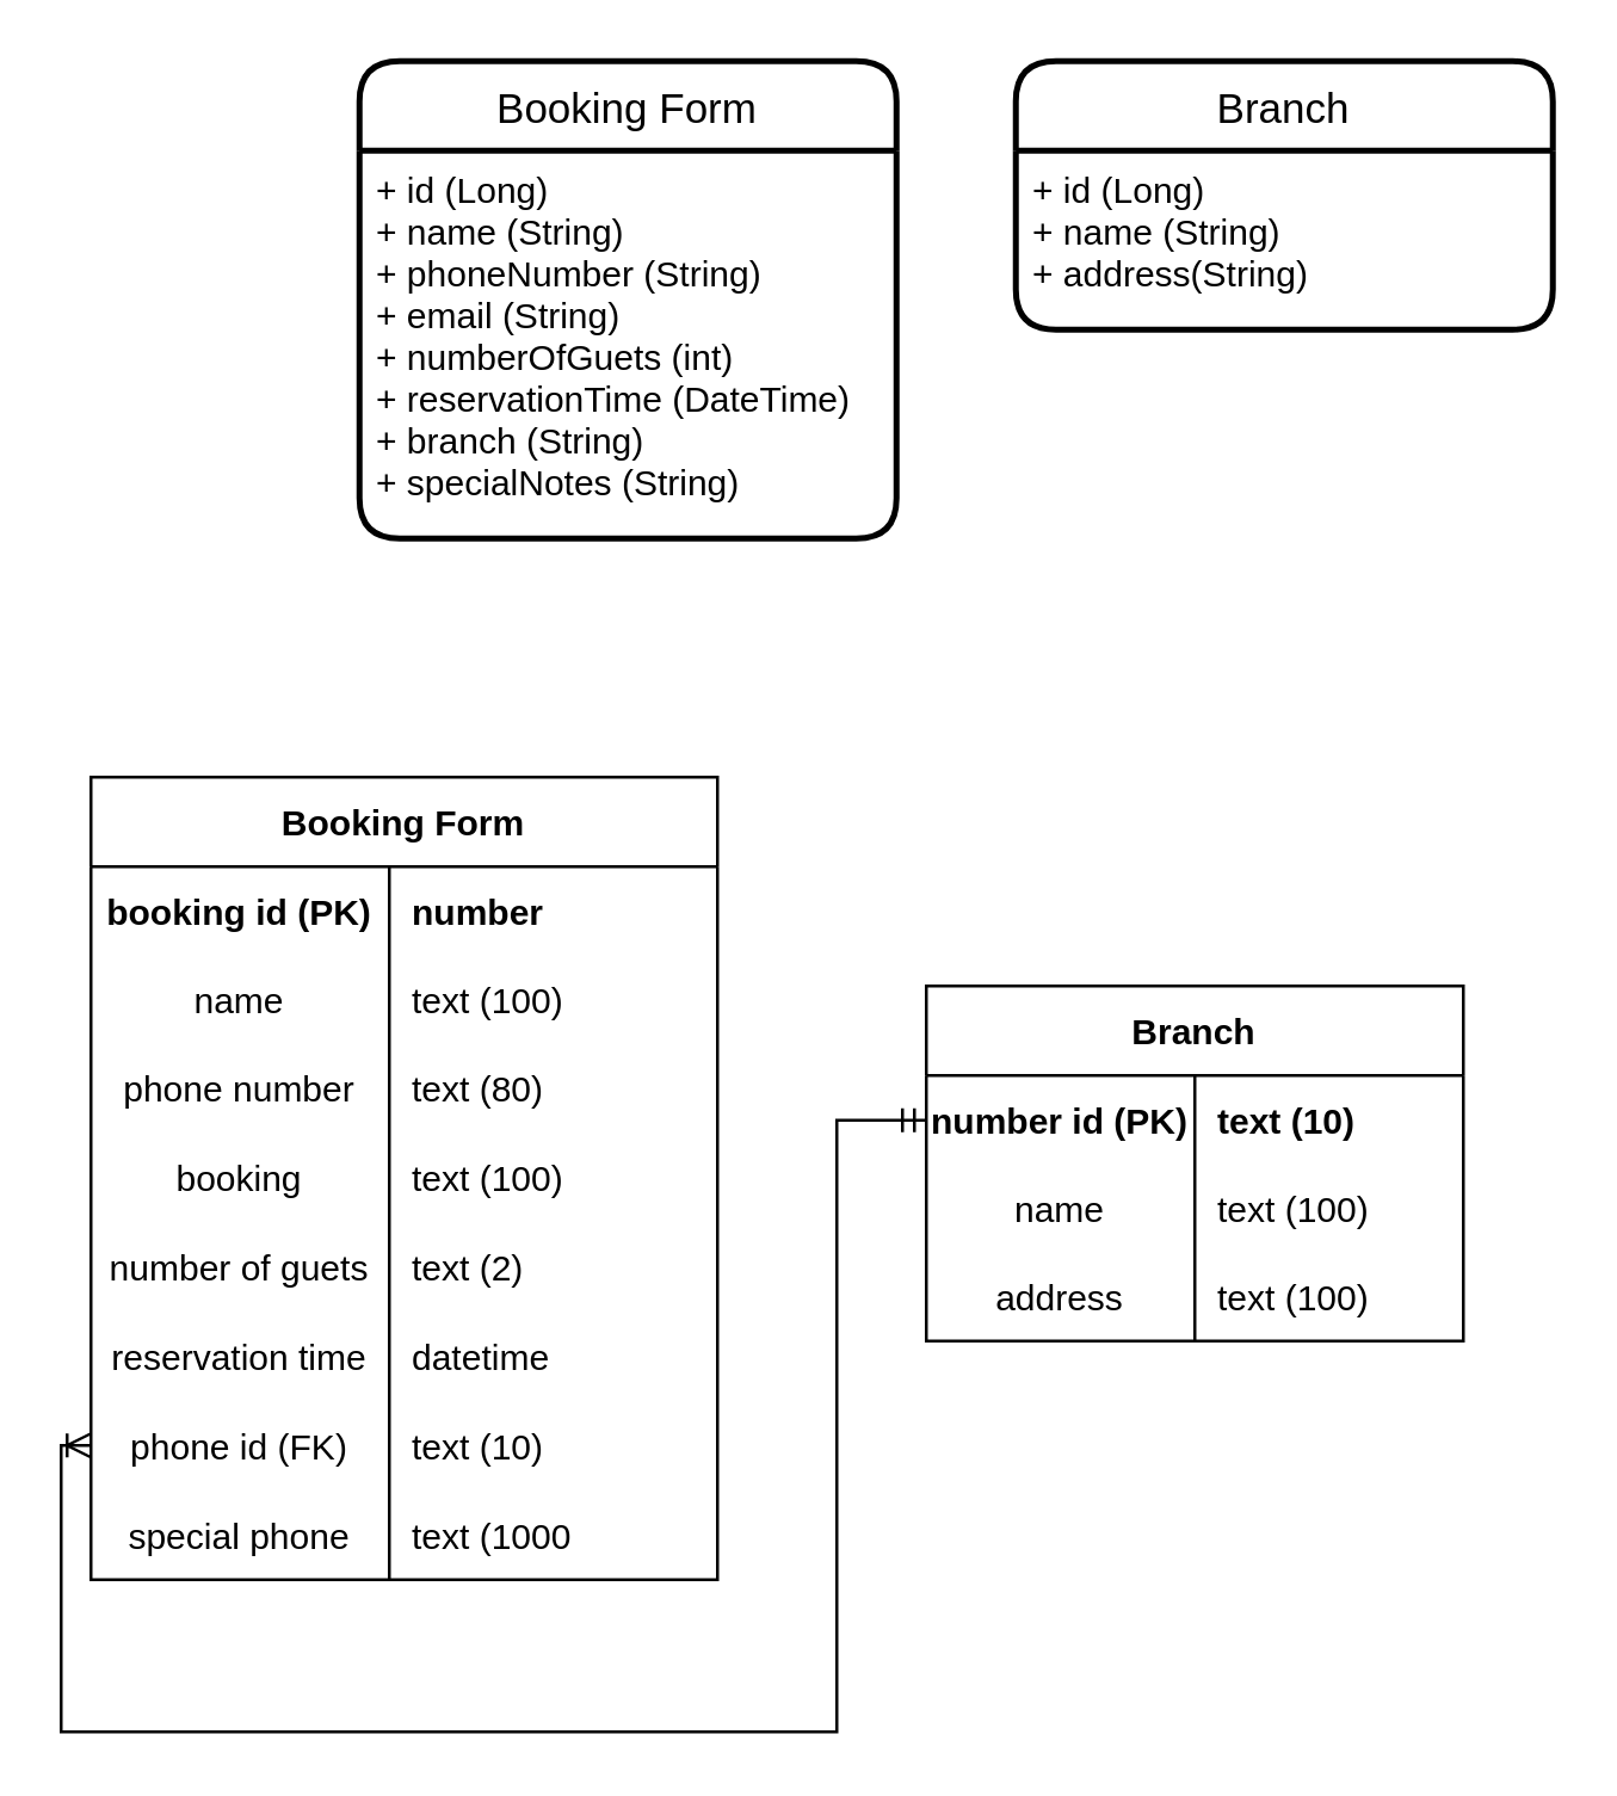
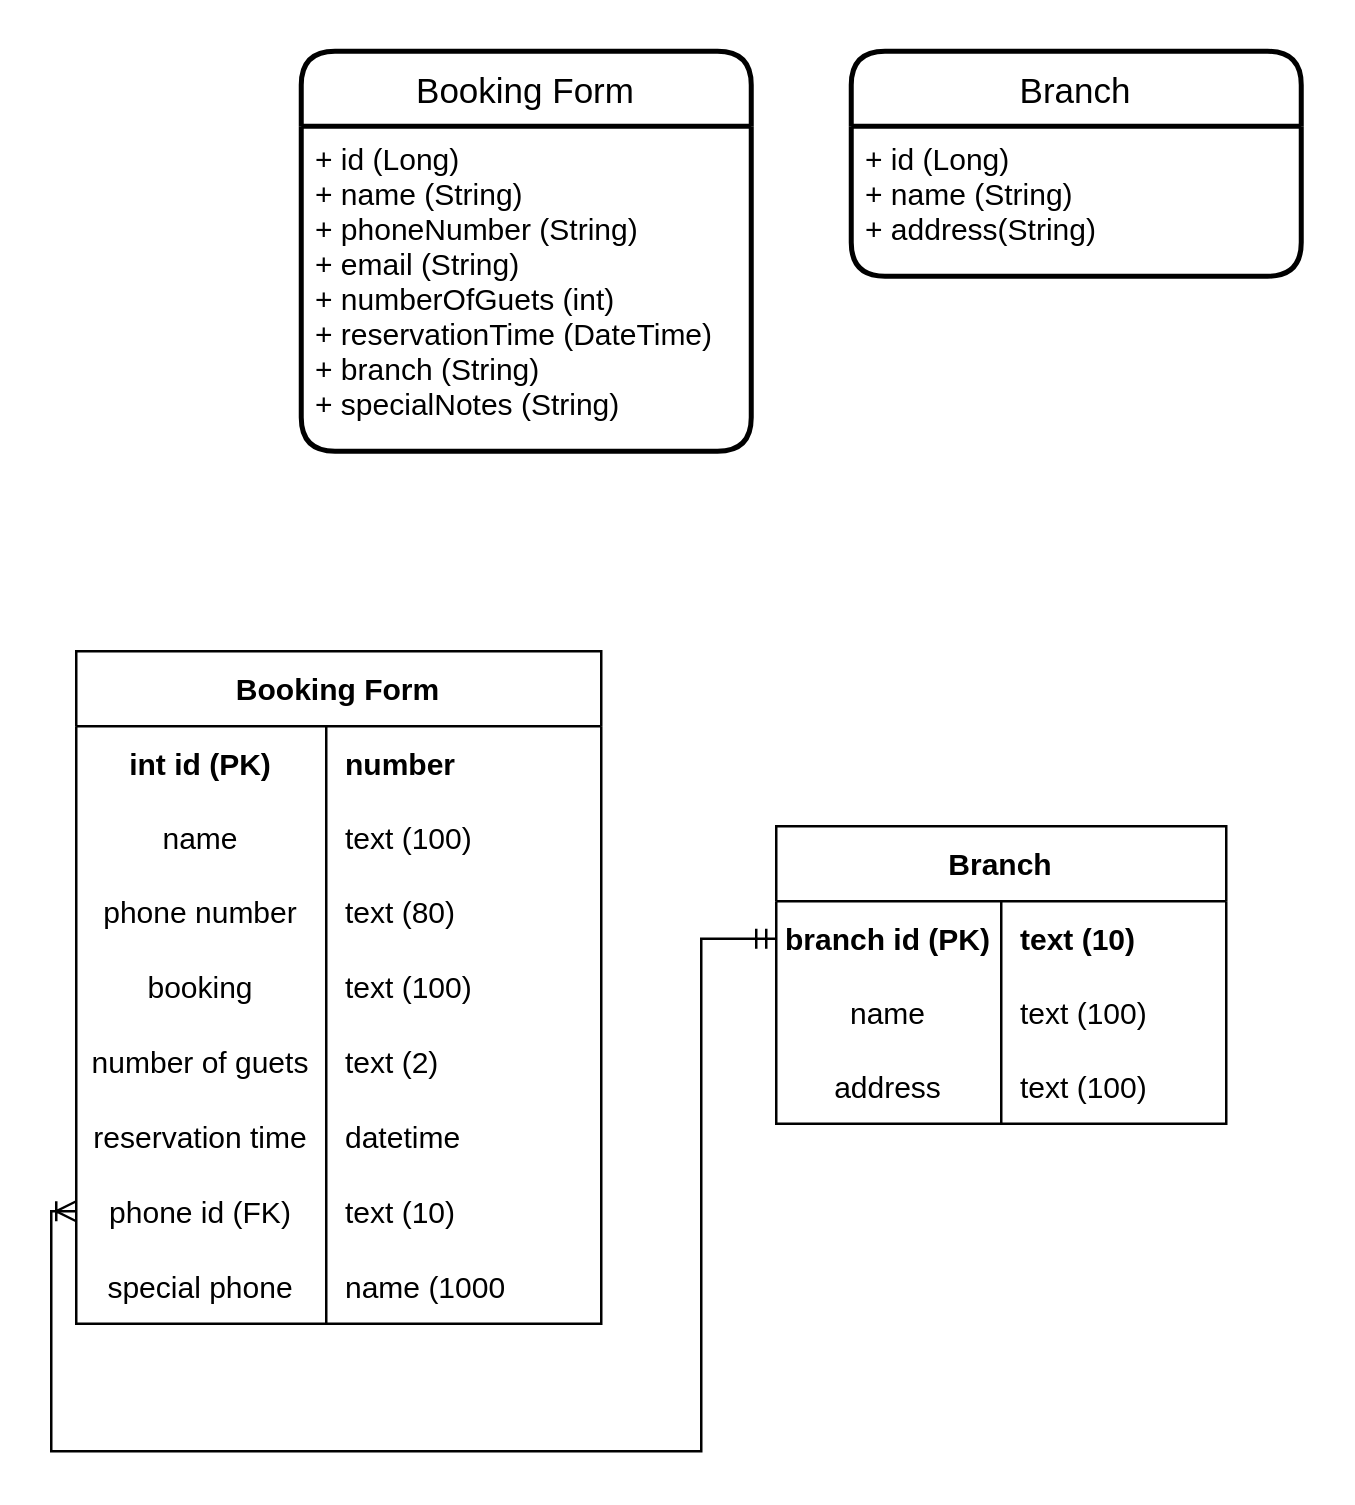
- <mxCell id="8" value="booking id (PK)" style="shape=partialRectangle;connectable=0;fillColor=none;top=0;left=0;bottom=0;right=0;editable=1;overflow=hidden;fontStyle=1" parent="7" vertex="1"><mxGeometry width="100" height="30" as="geometry"><mxRectangle width="100" height="30" as="alternateBounds" /></mxGeometry></mxCell>
+ <mxCell id="8" value="int id (PK)" style="shape=partialRectangle;connectable=0;fillColor=none;top=0;left=0;bottom=0;right=0;editable=1;overflow=hidden;fontStyle=1" parent="7" vertex="1"><mxGeometry width="100" height="30" as="geometry"><mxRectangle width="100" height="30" as="alternateBounds" /></mxGeometry></mxCell>
- <mxCell id="33" value="number id (PK)" style="shape=partialRectangle;connectable=0;fillColor=none;top=0;left=0;bottom=0;right=0;editable=1;overflow=hidden;fontStyle=1" parent="32" vertex="1"><mxGeometry width="90" height="30" as="geometry"><mxRectangle width="90" height="30" as="alternateBounds" /></mxGeometry></mxCell>
+ <mxCell id="33" value="branch id (PK)" style="shape=partialRectangle;connectable=0;fillColor=none;top=0;left=0;bottom=0;right=0;editable=1;overflow=hidden;fontStyle=1" parent="32" vertex="1"><mxGeometry width="90" height="30" as="geometry"><mxRectangle width="90" height="30" as="alternateBounds" /></mxGeometry></mxCell>
- <mxCell id="30" value="text (1000" style="shape=partialRectangle;connectable=0;fillColor=none;top=0;left=0;bottom=0;right=0;align=left;spacingLeft=6;overflow=hidden;" parent="28" vertex="1"><mxGeometry x="100" width="110" height="30" as="geometry"><mxRectangle width="110" height="30" as="alternateBounds" /></mxGeometry></mxCell>
+ <mxCell id="30" value="name (1000" style="shape=partialRectangle;connectable=0;fillColor=none;top=0;left=0;bottom=0;right=0;align=left;spacingLeft=6;overflow=hidden;" parent="28" vertex="1"><mxGeometry x="100" width="110" height="30" as="geometry"><mxRectangle width="110" height="30" as="alternateBounds" /></mxGeometry></mxCell>
